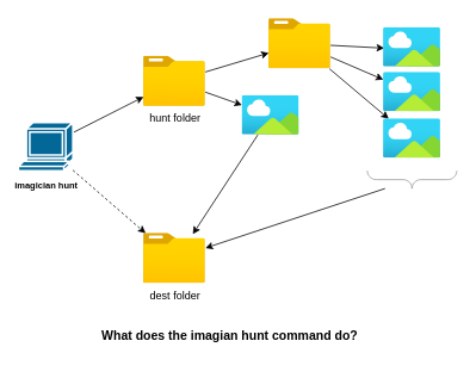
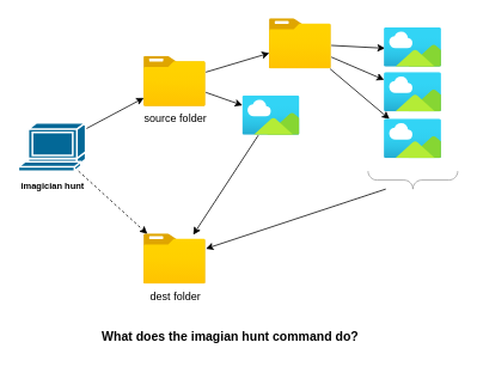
- <mxCell id="4" value="hunt folder" style="aspect=fixed;html=1;points=[];align=center;image;fontSize=12;image=img/lib/azure2/general/Folder_Blank.svg;" vertex="1" parent="1"><mxGeometry x="160" y="62" width="69" height="56.0" as="geometry" /></mxCell>
+ <mxCell id="4" value="source folder" style="aspect=fixed;html=1;points=[];align=center;image;fontSize=12;image=img/lib/azure2/general/Folder_Blank.svg;" vertex="1" parent="1"><mxGeometry x="160" y="62" width="69" height="56.0" as="geometry" /></mxCell>
- <mxCell id="19" value="&lt;b&gt;&lt;font style=&quot;font-size: 10px;&quot;&gt;imagician hunt&lt;/font&gt;&lt;/b&gt;" style="shape=mxgraph.cisco.computers_and_peripherals.terminal;html=1;pointerEvents=1;dashed=0;fillColor=#036897;strokeColor=#ffffff;strokeWidth=2;verticalLabelPosition=bottom;verticalAlign=top;align=center;outlineConnect=0;fontSize=14;" vertex="1" parent="1"><mxGeometry x="20" y="136" width="61" height="54" as="geometry" /></mxCell>
+ <mxCell id="19" value="&lt;b&gt;&lt;font style=&quot;font-size: 10px;&quot;&gt;imagician hunt&lt;/font&gt;&lt;/b&gt;" style="shape=mxgraph.cisco.computers_and_peripherals.terminal;html=1;pointerEvents=1;dashed=0;fillColor=#036897;strokeColor=#ffffff;strokeWidth=2;verticalLabelPosition=bottom;verticalAlign=top;align=center;outlineConnect=0;fontSize=14;" vertex="1" parent="1"><mxGeometry x="20" y="136" width="75" height="54" as="geometry" /></mxCell>
